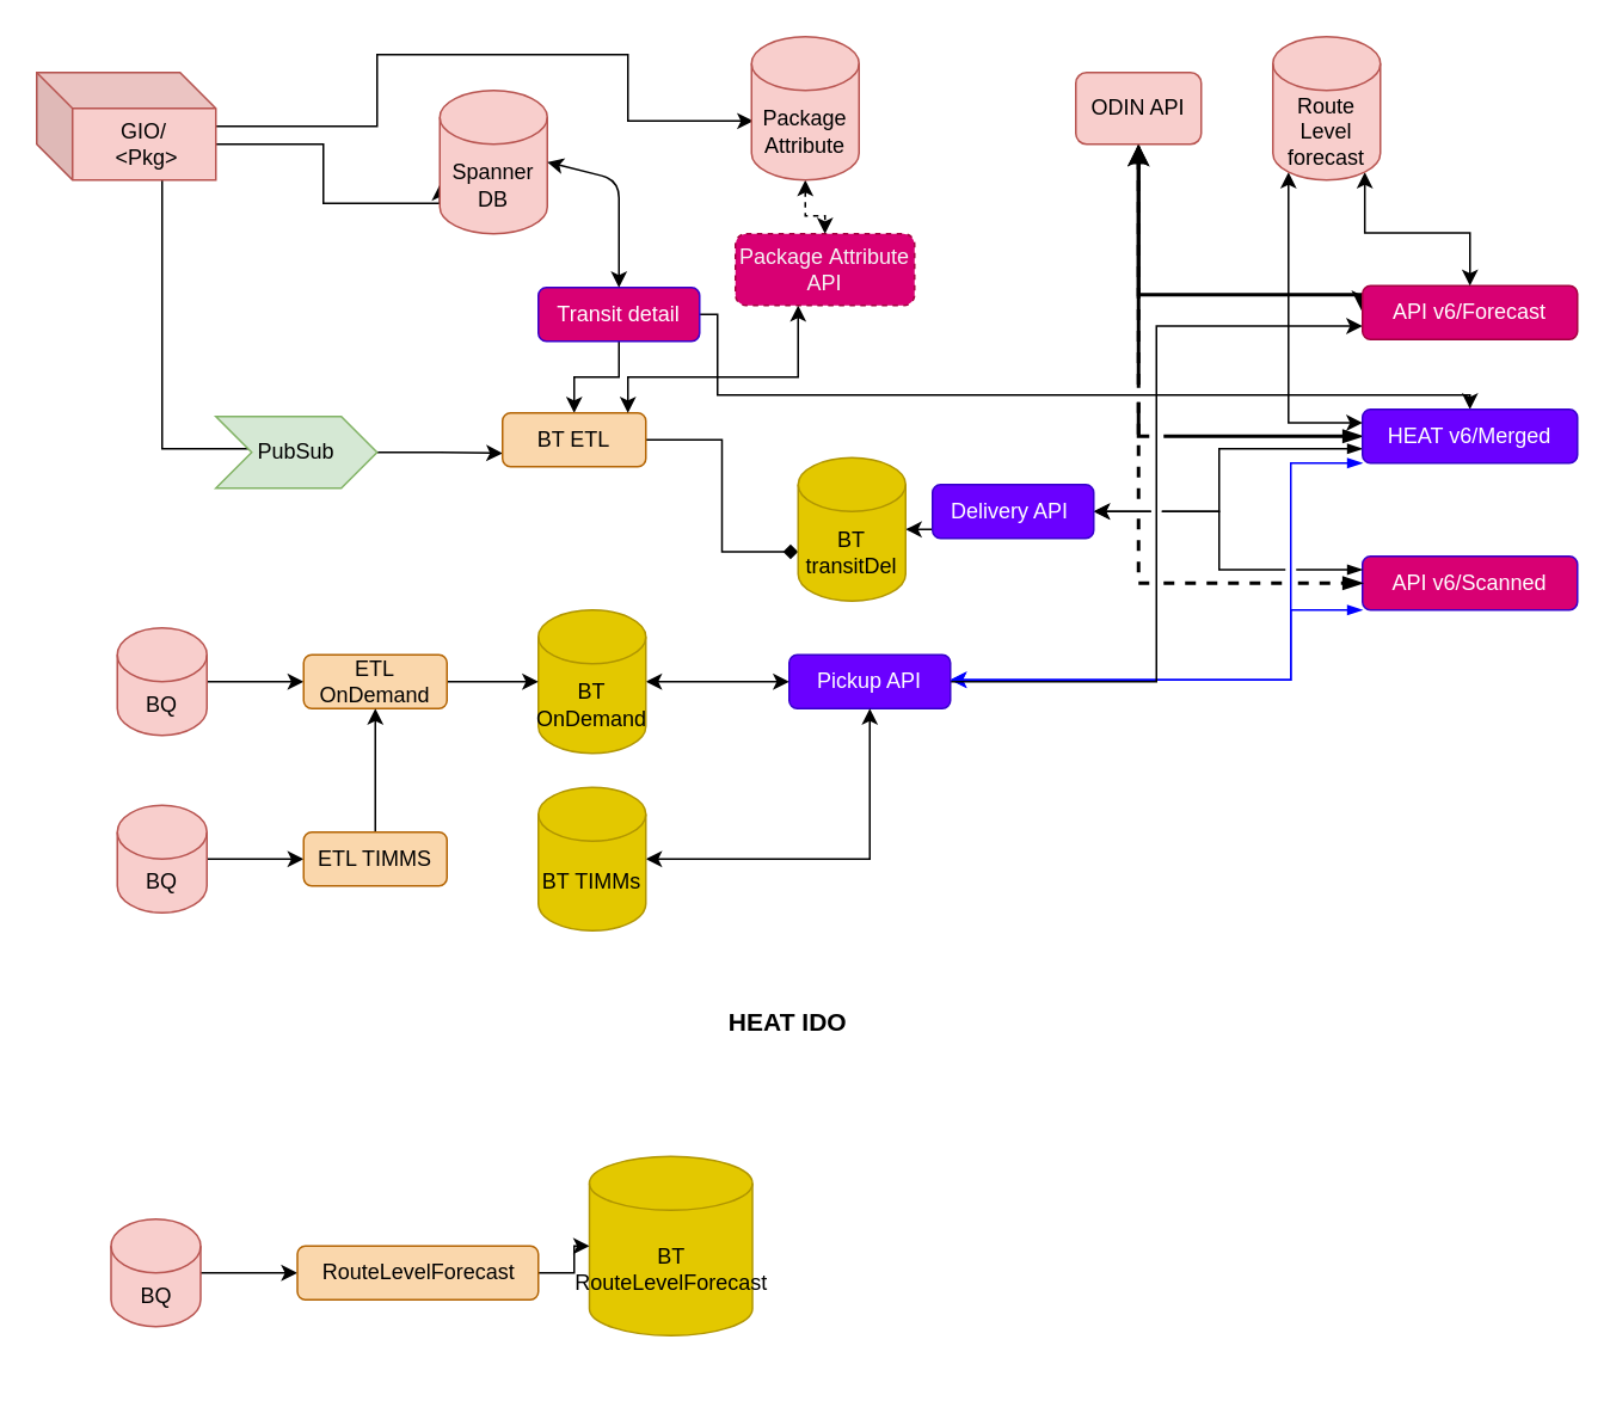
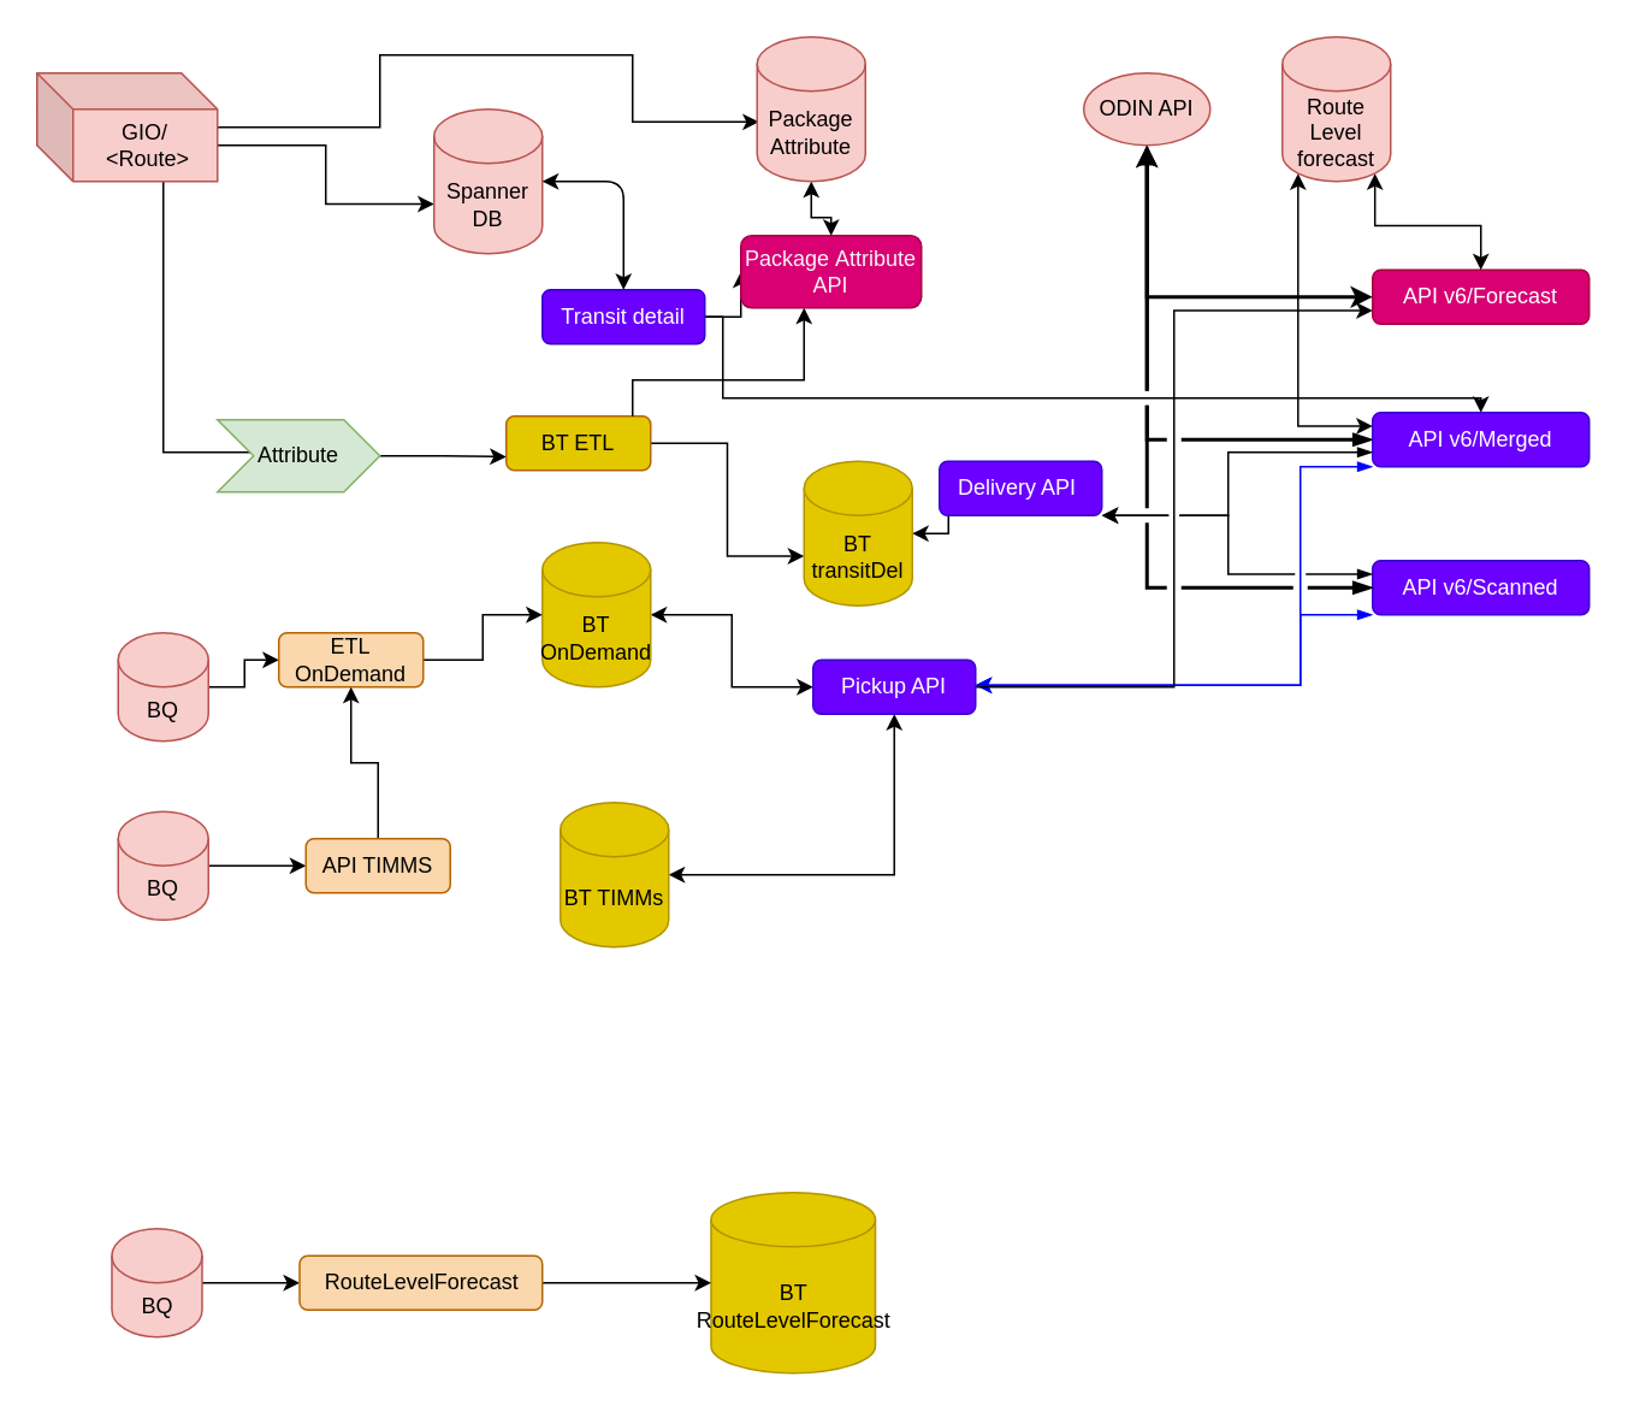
- <mxCell id="30" value="ODIN API" style="rounded=1;whiteSpace=wrap;html=1;fillColor=#f8cecc;strokeColor=#b85450;" parent="1" vertex="1"><mxGeometry x="600" y="40" width="70" height="40" as="geometry" /></mxCell>
+ <mxCell id="30" value="ODIN API" style="ellipse;whiteSpace=wrap;html=1;fillColor=#f8cecc;strokeColor=#b85450;" parent="1" vertex="1"><mxGeometry x="600" y="40" width="70" height="40" as="geometry" /></mxCell>
- <mxCell id="6" value="GIO/&lt;br&gt;&amp;nbsp;&amp;lt;Pkg&amp;gt;" style="shape=cube;whiteSpace=wrap;html=1;boundedLbl=1;backgroundOutline=1;darkOpacity=0.05;darkOpacity2=0.1;fillColor=#f8cecc;strokeColor=#b85450;" parent="1" vertex="1"><mxGeometry x="20" y="40" width="100" height="60" as="geometry" /></mxCell>
+ <mxCell id="6" value="GIO/&lt;br&gt;&amp;nbsp;&amp;lt;Route&amp;gt;" style="shape=cube;whiteSpace=wrap;html=1;boundedLbl=1;backgroundOutline=1;darkOpacity=0.05;darkOpacity2=0.1;fillColor=#f8cecc;strokeColor=#b85450;" parent="1" vertex="1"><mxGeometry x="20" y="40" width="100" height="60" as="geometry" /></mxCell>
- <mxCell id="7" value="Spanner DB" style="shape=cylinder3;whiteSpace=wrap;html=1;boundedLbl=1;backgroundOutline=1;size=15;fillColor=#f8cecc;strokeColor=#b85450;" parent="1" vertex="1"><mxGeometry x="245" y="50" width="60" height="80" as="geometry" /></mxCell>
+ <mxCell id="7" value="Spanner DB" style="shape=cylinder3;whiteSpace=wrap;html=1;boundedLbl=1;backgroundOutline=1;size=15;fillColor=#f8cecc;strokeColor=#b85450;" parent="1" vertex="1"><mxGeometry x="240" y="60" width="60" height="80" as="geometry" /></mxCell>
- <mxCell id="39" value="" style="edgeStyle=orthogonalEdgeStyle;rounded=0;orthogonalLoop=1;jettySize=auto;html=1;startArrow=classic;startFill=1;dashed=1;" parent="1" source="40" target="19" edge="1"><mxGeometry relative="1" as="geometry" /></mxCell>
+ <mxCell id="39" value="" style="edgeStyle=orthogonalEdgeStyle;rounded=0;orthogonalLoop=1;jettySize=auto;html=1;startArrow=classic;startFill=1;" parent="1" source="40" target="19" edge="1"><mxGeometry relative="1" as="geometry" /></mxCell>
- <mxCell id="19" value="&lt;font color=&quot;#f5f5f5&quot;&gt;Package&amp;nbsp;Attribute API&lt;/font&gt;" style="rounded=1;whiteSpace=wrap;html=1;fillColor=#d80073;strokeColor=#A50040;fontColor=#ffffff;dashed=1;" parent="1" vertex="1"><mxGeometry x="410" y="130" width="100" height="40" as="geometry" /></mxCell>
+ <mxCell id="19" value="&lt;font color=&quot;#f5f5f5&quot;&gt;Package&amp;nbsp;Attribute API&lt;/font&gt;" style="rounded=1;whiteSpace=wrap;html=1;fillColor=#d80073;strokeColor=#A50040;fontColor=#ffffff;" parent="1" vertex="1"><mxGeometry x="410" y="130" width="100" height="40" as="geometry" /></mxCell>
- <mxCell id="46" value="API v6/Forecast" style="rounded=1;whiteSpace=wrap;html=1;fillColor=#d80073;strokeColor=#A50040;fontColor=#ffffff;" parent="1" vertex="1"><mxGeometry x="760" y="159" width="120" height="30" as="geometry" /></mxCell>
+ <mxCell id="46" value="API v6/Forecast" style="rounded=1;whiteSpace=wrap;html=1;fillColor=#d80073;strokeColor=#A50040;fontColor=#ffffff;" parent="1" vertex="1"><mxGeometry x="760" y="149" width="120" height="30" as="geometry" /></mxCell>
- <mxCell id="12" value="Transit detail" style="rounded=1;whiteSpace=wrap;html=1;fillColor=#d80073;strokeColor=#3700CC;fontColor=#ffffff;" parent="1" vertex="1"><mxGeometry x="300" y="160" width="90" height="30" as="geometry" /></mxCell>
+ <mxCell id="12" value="Transit detail" style="rounded=1;whiteSpace=wrap;html=1;fillColor=#6a00ff;strokeColor=#3700CC;fontColor=#ffffff;" parent="1" vertex="1"><mxGeometry x="300" y="160" width="90" height="30" as="geometry" /></mxCell>
- <mxCell id="10" style="edgeStyle=orthogonalEdgeStyle;rounded=0;orthogonalLoop=1;jettySize=auto;html=1;entryX=0.5;entryY=0;entryDx=0;entryDy=0;" parent="1" source="12" target="15" edge="1"><mxGeometry relative="1" as="geometry" /></mxCell>
+ <mxCell id="10" style="edgeStyle=orthogonalEdgeStyle;rounded=0;orthogonalLoop=1;jettySize=auto;html=1;" parent="1" source="12" target="19" edge="1"><mxGeometry relative="1" as="geometry" /></mxCell>
- <mxCell id="18" style="edgeStyle=orthogonalEdgeStyle;rounded=0;orthogonalLoop=1;jettySize=auto;html=1;entryX=0.875;entryY=0;entryDx=0;entryDy=0;entryPerimeter=0;startArrow=classic;startFill=1;" parent="1" source="19" target="15" edge="1"><mxGeometry relative="1" as="geometry"><Array as="points"><mxPoint x="445" y="210" /><mxPoint x="350" y="210" /></Array></mxGeometry></mxCell>
+ <mxCell id="18" style="edgeStyle=orthogonalEdgeStyle;rounded=0;orthogonalLoop=1;jettySize=auto;html=1;entryX=0.875;entryY=0;entryDx=0;entryDy=0;entryPerimeter=0;startArrow=classic;startFill=1;endArrow=none;" parent="1" source="19" target="15" edge="1"><mxGeometry relative="1" as="geometry"><Array as="points"><mxPoint x="445" y="210" /><mxPoint x="350" y="210" /></Array></mxGeometry></mxCell>
- <mxCell id="45" value="HEAT v6/Merged" style="rounded=1;whiteSpace=wrap;html=1;fillColor=#6a00ff;strokeColor=#3700CC;fontColor=#ffffff;" parent="1" vertex="1"><mxGeometry x="760" y="228" width="120" height="30" as="geometry" /></mxCell>
+ <mxCell id="45" value="API v6/Merged" style="rounded=1;whiteSpace=wrap;html=1;fillColor=#6a00ff;strokeColor=#3700CC;fontColor=#ffffff;" parent="1" vertex="1"><mxGeometry x="760" y="228" width="120" height="30" as="geometry" /></mxCell>
- <mxCell id="15" value="BT ETL" style="rounded=1;whiteSpace=wrap;html=1;fillColor=#fad7ac;strokeColor=#b46504;" parent="1" vertex="1"><mxGeometry x="280" y="230" width="80" height="30" as="geometry" /></mxCell>
+ <mxCell id="15" value="BT ETL" style="rounded=1;whiteSpace=wrap;html=1;fillColor=#e3c800;strokeColor=#b46504;" parent="1" vertex="1"><mxGeometry x="280" y="230" width="80" height="30" as="geometry" /></mxCell>
- <mxCell id="9" value="PubSub" style="shape=step;perimeter=stepPerimeter;whiteSpace=wrap;html=1;fixedSize=1;fillColor=#d5e8d4;strokeColor=#82b366;" parent="1" vertex="1"><mxGeometry x="120" y="232" width="90" height="40" as="geometry" /></mxCell>
+ <mxCell id="9" value="Attribute" style="shape=step;perimeter=stepPerimeter;whiteSpace=wrap;html=1;fixedSize=1;fillColor=#d5e8d4;strokeColor=#82b366;" parent="1" vertex="1"><mxGeometry x="120" y="232" width="90" height="40" as="geometry" /></mxCell>
- <mxCell id="27" value="Delivery API&amp;nbsp;" style="rounded=1;whiteSpace=wrap;html=1;fillColor=#6a00ff;strokeColor=#3700CC;fontColor=#ffffff;" parent="1" vertex="1"><mxGeometry x="520" y="270" width="90" height="30" as="geometry" /></mxCell>
+ <mxCell id="27" value="Delivery API&amp;nbsp;" style="rounded=1;whiteSpace=wrap;html=1;fillColor=#6a00ff;strokeColor=#3700CC;fontColor=#ffffff;" parent="1" vertex="1"><mxGeometry x="520" y="255" width="90" height="30" as="geometry" /></mxCell>
- <mxCell id="14" style="edgeStyle=orthogonalEdgeStyle;rounded=0;orthogonalLoop=1;jettySize=auto;html=1;entryX=0;entryY=0;entryDx=0;entryDy=52.5;entryPerimeter=0;endArrow=diamond;" parent="1" source="15" target="17" edge="1"><mxGeometry relative="1" as="geometry" /></mxCell>
+ <mxCell id="14" style="edgeStyle=orthogonalEdgeStyle;rounded=0;orthogonalLoop=1;jettySize=auto;html=1;entryX=0;entryY=0;entryDx=0;entryDy=52.5;entryPerimeter=0;" parent="1" source="15" target="17" edge="1"><mxGeometry relative="1" as="geometry" /></mxCell>
- <mxCell id="29" style="edgeStyle=orthogonalEdgeStyle;rounded=0;jumpStyle=gap;orthogonalLoop=1;jettySize=auto;html=1;startArrow=classic;startFill=1;endArrow=blockThin;endFill=1;fillColor=#f8cecc;endSize=6;strokeWidth=2;dashed=1;" parent="1" source="30" target="20" edge="1"><mxGeometry relative="1" as="geometry"><mxPoint x="670" y="350" as="targetPoint" /><Array as="points"><mxPoint x="635" y="325" /></Array></mxGeometry></mxCell>
+ <mxCell id="29" style="edgeStyle=orthogonalEdgeStyle;rounded=0;jumpStyle=gap;orthogonalLoop=1;jettySize=auto;html=1;startArrow=classic;startFill=1;endArrow=blockThin;endFill=1;fillColor=#f8cecc;endSize=6;strokeWidth=2;" parent="1" source="30" target="20" edge="1"><mxGeometry relative="1" as="geometry"><mxPoint x="670" y="350" as="targetPoint" /><Array as="points"><mxPoint x="635" y="325" /></Array></mxGeometry></mxCell>
- <mxCell id="20" value="API v6/Scanned" style="rounded=1;whiteSpace=wrap;html=1;fillColor=#d80073;strokeColor=#3700CC;fontColor=#ffffff;" parent="1" vertex="1"><mxGeometry x="760" y="310" width="120" height="30" as="geometry" /></mxCell>
+ <mxCell id="20" value="API v6/Scanned" style="rounded=1;whiteSpace=wrap;html=1;fillColor=#6a00ff;strokeColor=#3700CC;fontColor=#ffffff;" parent="1" vertex="1"><mxGeometry x="760" y="310" width="120" height="30" as="geometry" /></mxCell>
- <mxCell id="42" value="ETL OnDemand" style="rounded=1;whiteSpace=wrap;html=1;fillColor=#fad7ac;strokeColor=#b46504;" parent="1" vertex="1"><mxGeometry x="169" y="365" width="80" height="30" as="geometry" /></mxCell>
+ <mxCell id="42" value="ETL OnDemand" style="rounded=1;whiteSpace=wrap;html=1;fillColor=#fad7ac;strokeColor=#b46504;" parent="1" vertex="1"><mxGeometry x="154" y="350" width="80" height="30" as="geometry" /></mxCell>
- <mxCell id="32" value="BT OnDemand" style="shape=cylinder3;whiteSpace=wrap;html=1;boundedLbl=1;backgroundOutline=1;size=15;fillColor=#e3c800;strokeColor=#B09500;fontColor=#000000;" parent="1" vertex="1"><mxGeometry x="300" y="340" width="60" height="80" as="geometry" /></mxCell>
+ <mxCell id="32" value="BT OnDemand" style="shape=cylinder3;whiteSpace=wrap;html=1;boundedLbl=1;backgroundOutline=1;size=15;fillColor=#e3c800;strokeColor=#B09500;fontColor=#000000;" parent="1" vertex="1"><mxGeometry x="300" y="300" width="60" height="80" as="geometry" /></mxCell>
- <mxCell id="24" value="Pickup API" style="rounded=1;whiteSpace=wrap;html=1;fillColor=#6a00ff;strokeColor=#3700CC;fontColor=#ffffff;" parent="1" vertex="1"><mxGeometry x="440" y="365" width="90" height="30" as="geometry" /></mxCell>
+ <mxCell id="24" value="Pickup API" style="rounded=1;whiteSpace=wrap;html=1;fillColor=#6a00ff;strokeColor=#3700CC;fontColor=#ffffff;" parent="1" vertex="1"><mxGeometry x="450" y="365" width="90" height="30" as="geometry" /></mxCell>
- <mxCell id="44" value="ETL TIMMS" style="rounded=1;whiteSpace=wrap;html=1;fillColor=#fad7ac;strokeColor=#b46504;" parent="1" vertex="1"><mxGeometry x="169" y="464" width="80" height="30" as="geometry" /></mxCell>
+ <mxCell id="44" value="API TIMMS" style="rounded=1;whiteSpace=wrap;html=1;fillColor=#fad7ac;strokeColor=#b46504;" parent="1" vertex="1"><mxGeometry x="169" y="464" width="80" height="30" as="geometry" /></mxCell>
- <mxCell id="34" value="BT TIMMs" style="shape=cylinder3;whiteSpace=wrap;html=1;boundedLbl=1;backgroundOutline=1;size=15;fillColor=#e3c800;strokeColor=#B09500;fontColor=#000000;" parent="1" vertex="1"><mxGeometry x="300" y="439" width="60" height="80" as="geometry" /></mxCell>
+ <mxCell id="34" value="BT TIMMs" style="shape=cylinder3;whiteSpace=wrap;html=1;boundedLbl=1;backgroundOutline=1;size=15;fillColor=#e3c800;strokeColor=#B09500;fontColor=#000000;" parent="1" vertex="1"><mxGeometry x="310" y="444" width="60" height="80" as="geometry" /></mxCell>
- <mxCell id="50" value="&lt;b&gt;&lt;font style=&quot;font-size: 14px&quot;&gt;HEAT IDO&lt;/font&gt;&lt;/b&gt;" style="text;html=1;align=center;verticalAlign=middle;resizable=0;points=[];autosize=1;strokeColor=none;" parent="1" vertex="1"><mxGeometry x="399" y="560" width="80" height="20" as="geometry" /></mxCell>
- <mxCell id="51" value="BT RouteLevelForecast" style="shape=cylinder3;whiteSpace=wrap;html=1;boundedLbl=1;backgroundOutline=1;size=15;fillColor=#e3c800;strokeColor=#B09500;fontColor=#000000;" vertex="1" parent="1"><mxGeometry x="328.5" y="645" width="91" height="100" as="geometry" /></mxCell>
+ <mxCell id="51" value="BT RouteLevelForecast" style="shape=cylinder3;whiteSpace=wrap;html=1;boundedLbl=1;backgroundOutline=1;size=15;fillColor=#e3c800;strokeColor=#B09500;fontColor=#000000;" vertex="1" parent="1"><mxGeometry x="393.5" y="660" width="91" height="100" as="geometry" /></mxCell>
